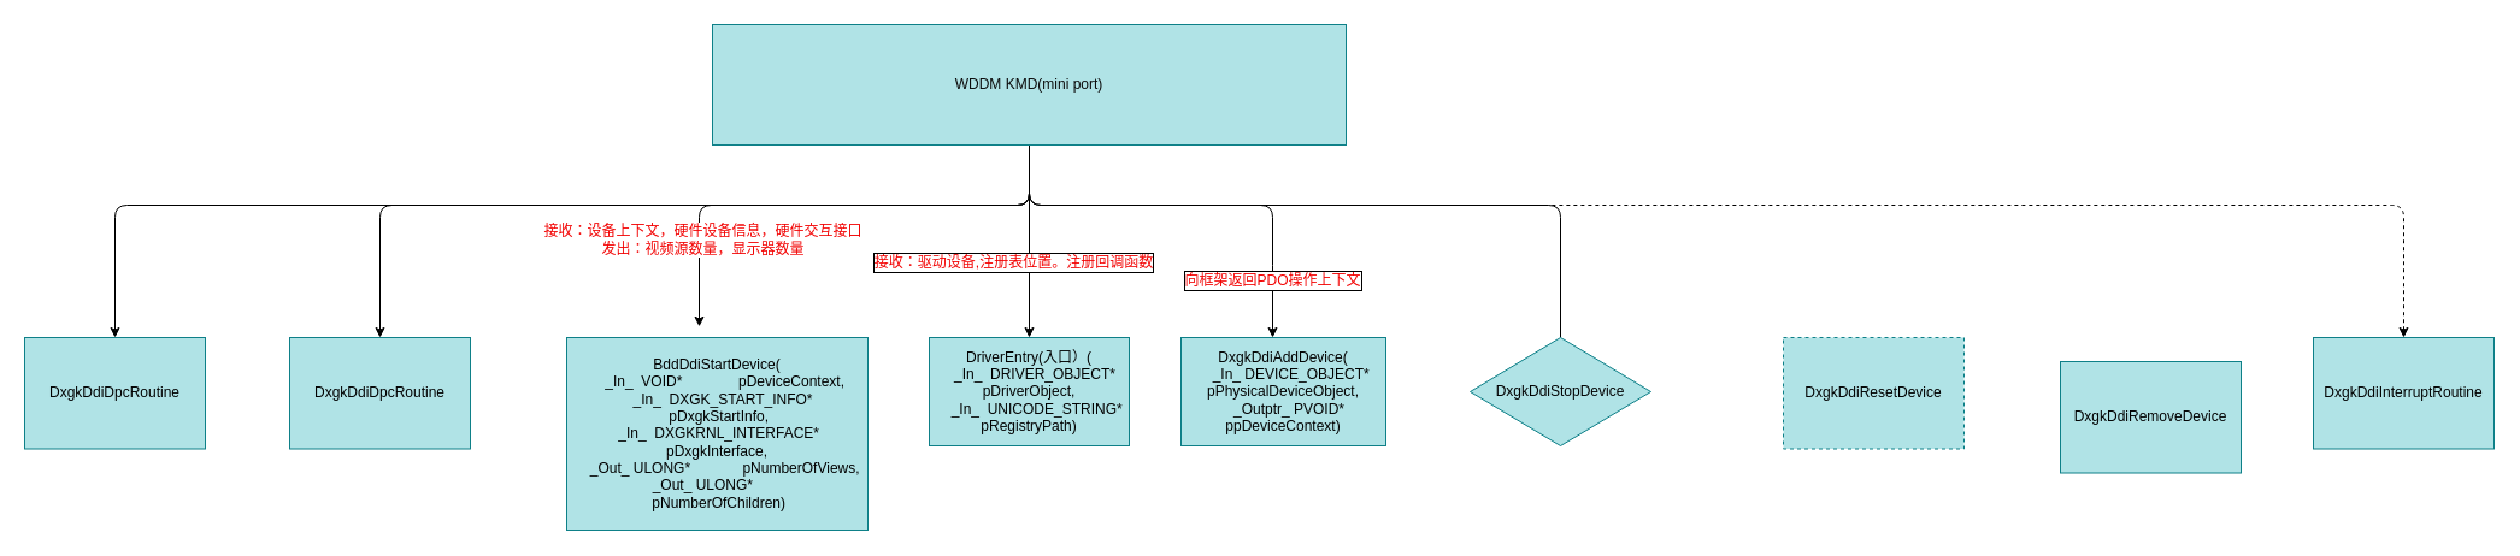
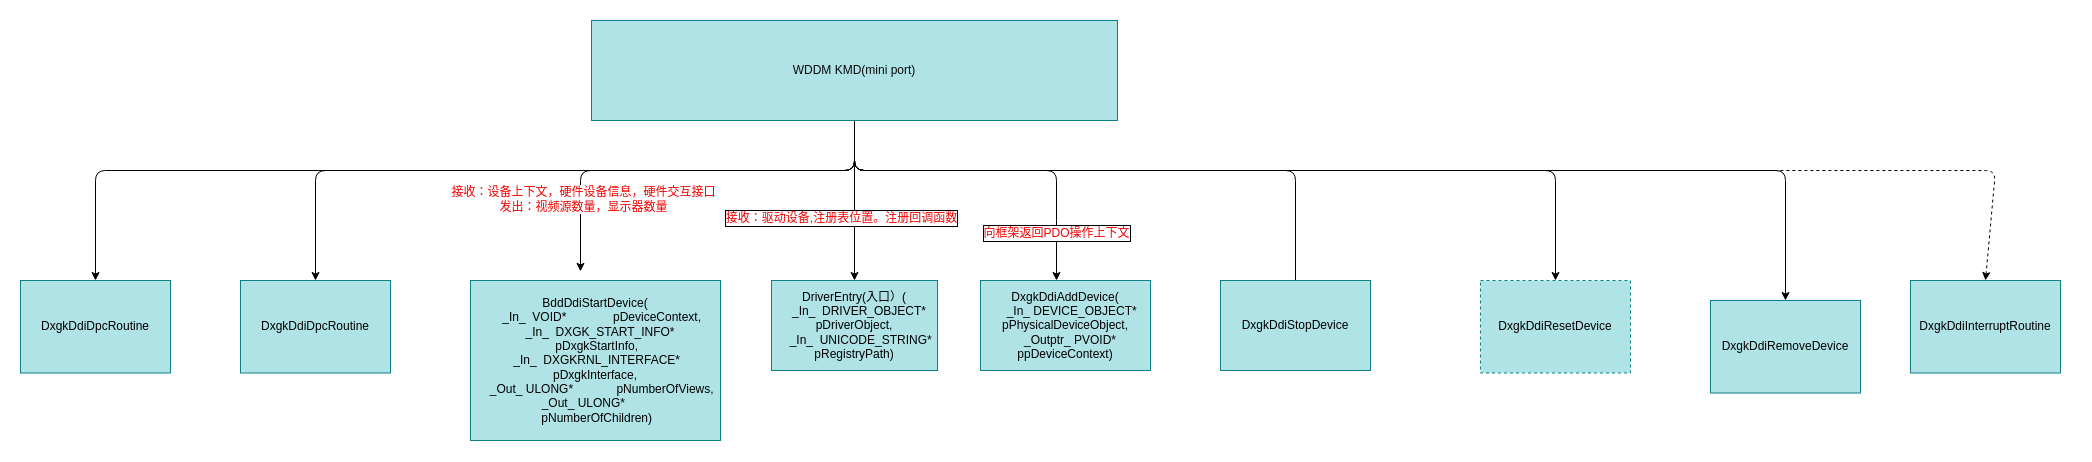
+ <mxCell id="9" style="edgeStyle=none;html=1;exitX=0.5;exitY=1;exitDx=0;exitDy=0;entryX=0.5;entryY=0;entryDx=0;entryDy=0;fontSize=12;fontColor=#f20202;" edge="1" parent="1" source="14" target="19"><mxGeometry relative="1" as="geometry"><Array as="points"><mxPoint x="854" y="170" /><mxPoint x="1555" y="170" /></Array></mxGeometry></mxCell>
+ <mxCell id="10" style="edgeStyle=none;html=1;exitX=0.5;exitY=1;exitDx=0;exitDy=0;entryX=0.5;entryY=0;entryDx=0;entryDy=0;fontSize=12;fontColor=#f20202;" edge="1" parent="1" source="14" target="20"><mxGeometry relative="1" as="geometry"><Array as="points"><mxPoint x="854" y="170" /><mxPoint x="1785" y="170" /></Array></mxGeometry></mxCell>
- <mxCell id="18" value="&lt;font color=&quot;#000000&quot; style=&quot;font-size: 12px;&quot;&gt;Dxgk&lt;/font&gt;&lt;font color=&quot;#000000&quot;&gt;DdiStopDevice&lt;/font&gt;" style="rhombus;whiteSpace=wrap;html=1;fillColor=#b0e3e6;strokeColor=#0e8088;" vertex="1" parent="1"><mxGeometry x="1220" y="280" width="150" height="90" as="geometry" /></mxCell>
+ <mxCell id="18" value="&lt;font color=&quot;#000000&quot; style=&quot;font-size: 12px;&quot;&gt;Dxgk&lt;/font&gt;&lt;font color=&quot;#000000&quot;&gt;DdiStopDevice&lt;/font&gt;" style="whiteSpace=wrap;html=1;fillColor=#b0e3e6;strokeColor=#0e8088;" vertex="1" parent="1"><mxGeometry x="1220" y="280" width="150" height="90" as="geometry" /></mxCell>
- <mxCell id="21" value="&lt;font color=&quot;#000000&quot;&gt;DxgkDdiInterruptRoutine&lt;/font&gt;" style="whiteSpace=wrap;html=1;fillColor=#b0e3e6;strokeColor=#0e8088;" vertex="1" parent="1"><mxGeometry x="1920" y="280" width="150" height="92.5" as="geometry" /></mxCell>
+ <mxCell id="21" value="&lt;font color=&quot;#000000&quot;&gt;DxgkDdiInterruptRoutine&lt;/font&gt;" style="whiteSpace=wrap;html=1;fillColor=#b0e3e6;strokeColor=#0e8088;" vertex="1" parent="1"><mxGeometry x="1910" y="280" width="150" height="92.5" as="geometry" /></mxCell>
